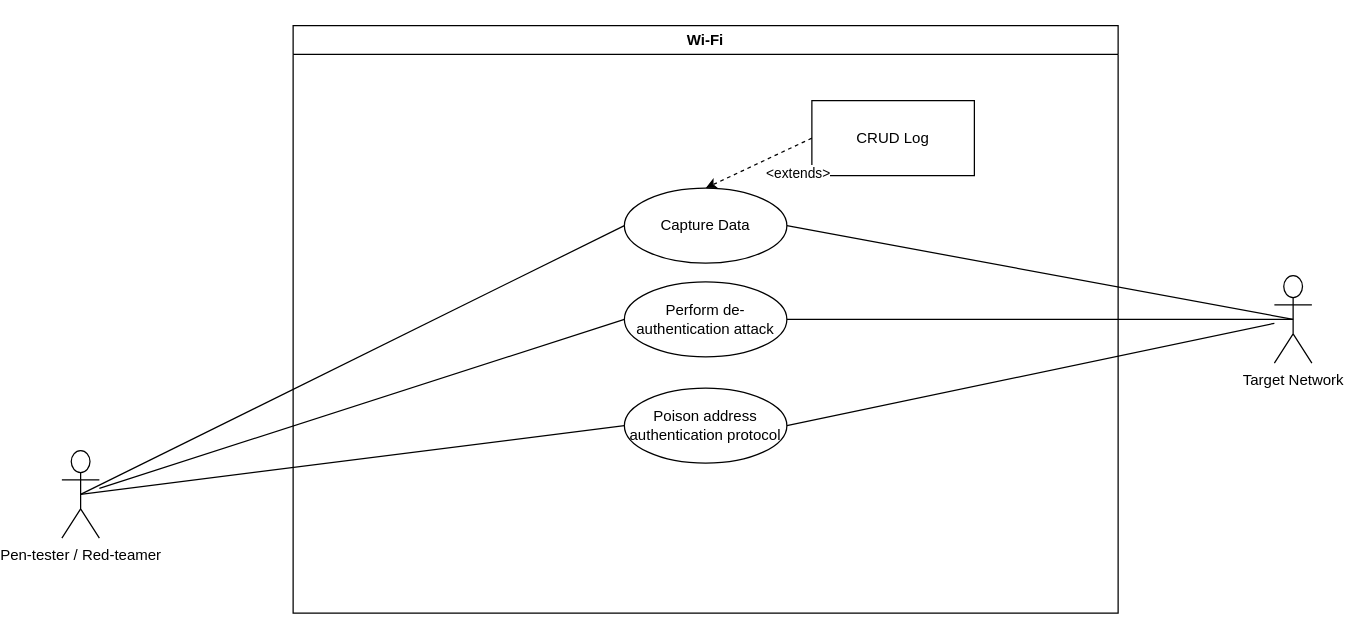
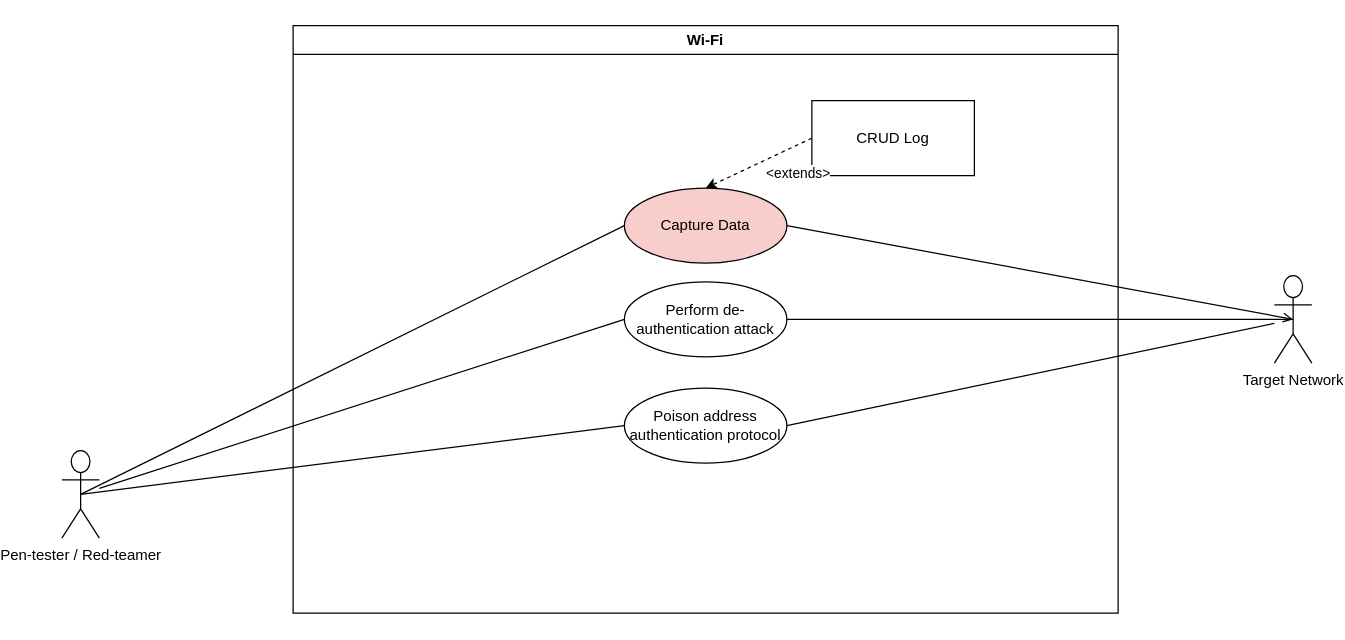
- <mxCell id="4" value="Capture Data" style="ellipse;whiteSpace=wrap;html=1;" vertex="1" parent="3"><mxGeometry x="265" y="130" width="130" height="60" as="geometry" /></mxCell>
+ <mxCell id="4" value="Capture Data" style="ellipse;whiteSpace=wrap;html=1;fillColor=#f8cecc;" vertex="1" parent="3"><mxGeometry x="265" y="130" width="130" height="60" as="geometry" /></mxCell>
- <mxCell id="12" value="" style="endArrow=none;html=1;rounded=0;exitX=1;exitY=0.5;exitDx=0;exitDy=0;entryX=0.5;entryY=0.5;entryDx=0;entryDy=0;entryPerimeter=0;" edge="1" parent="1" source="4" target="10"><mxGeometry width="50" height="50" relative="1" as="geometry"><mxPoint x="510" y="350" as="sourcePoint" /><mxPoint x="560" y="300" as="targetPoint" /></mxGeometry></mxCell>
+ <mxCell id="12" value="" style="endArrow=open;html=1;rounded=0;exitX=1;exitY=0.5;exitDx=0;exitDy=0;entryX=0.5;entryY=0.5;entryDx=0;entryDy=0;entryPerimeter=0;" edge="1" parent="1" source="4" target="10"><mxGeometry width="50" height="50" relative="1" as="geometry"><mxPoint x="510" y="350" as="sourcePoint" /><mxPoint x="560" y="300" as="targetPoint" /></mxGeometry></mxCell>
